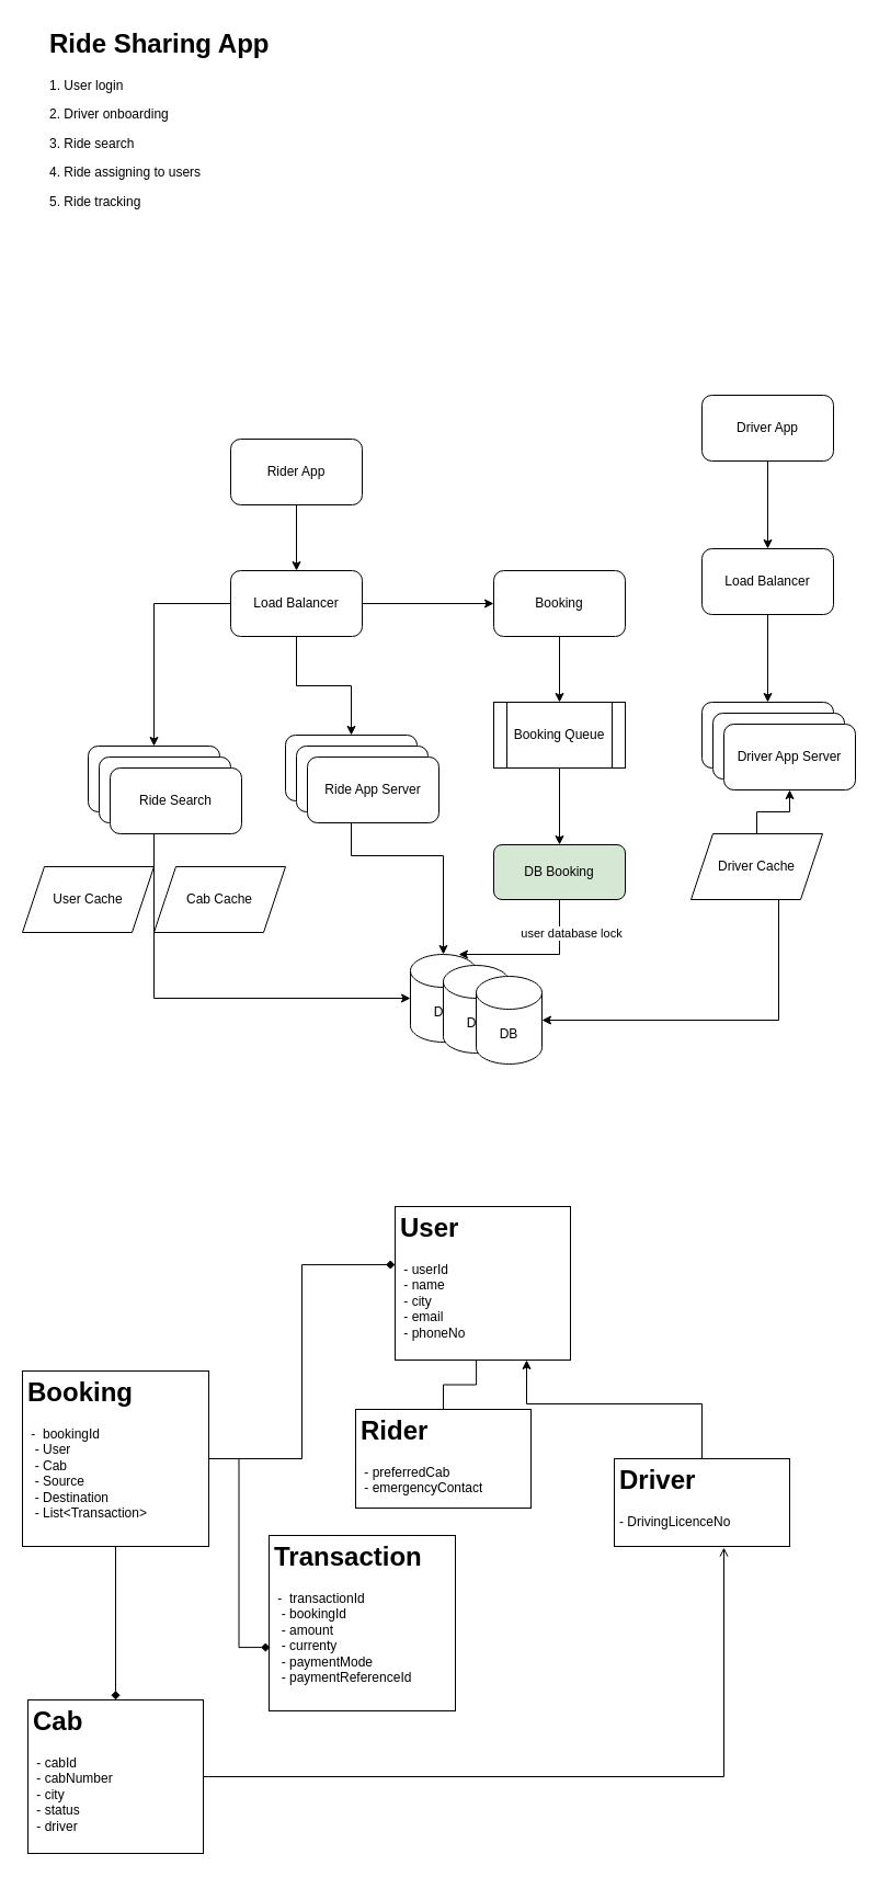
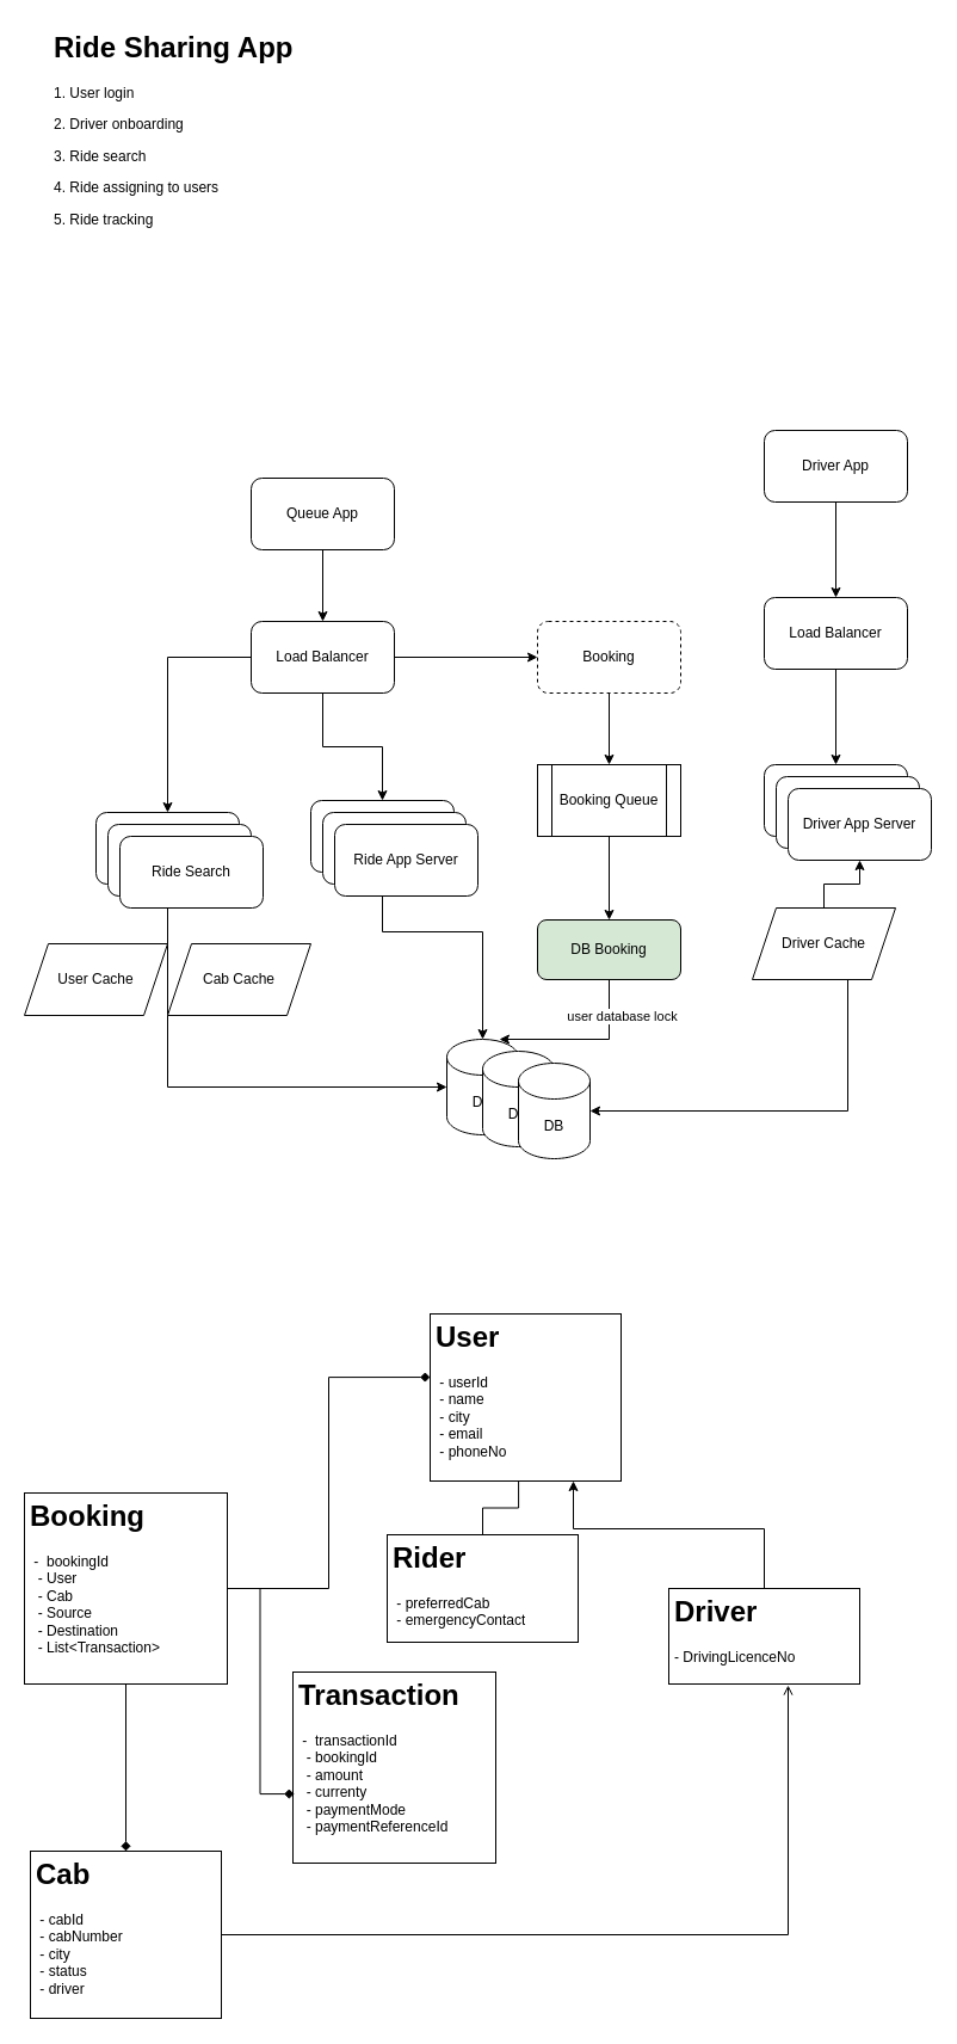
- <mxCell id="4" value="Rider App" style="rounded=1;whiteSpace=wrap;html=1;" parent="1" vertex="1"><mxGeometry x="210" y="400" width="120" height="60" as="geometry" /></mxCell>
+ <mxCell id="4" value="Queue App" style="rounded=1;whiteSpace=wrap;html=1;" parent="1" vertex="1"><mxGeometry x="210" y="400" width="120" height="60" as="geometry" /></mxCell>
- <mxCell id="45" value="Booking" style="rounded=1;whiteSpace=wrap;html=1;" parent="1" vertex="1"><mxGeometry x="450" y="520" width="120" height="60" as="geometry" /></mxCell>
+ <mxCell id="45" value="Booking" style="rounded=1;whiteSpace=wrap;html=1;dashed=1;" parent="1" vertex="1"><mxGeometry x="450" y="520" width="120" height="60" as="geometry" /></mxCell>
